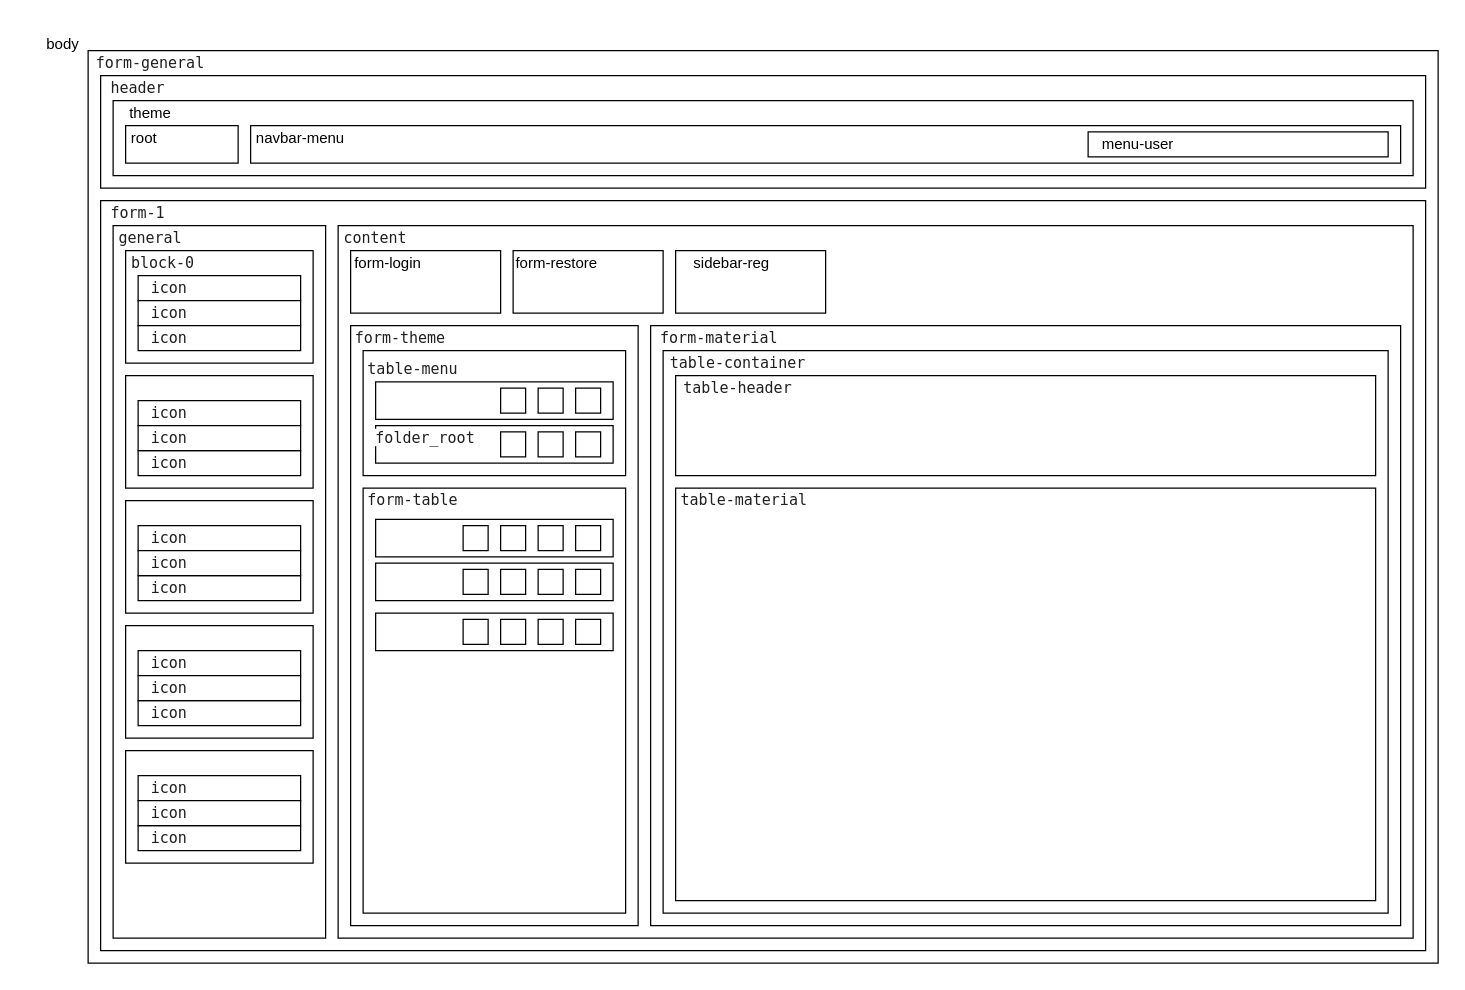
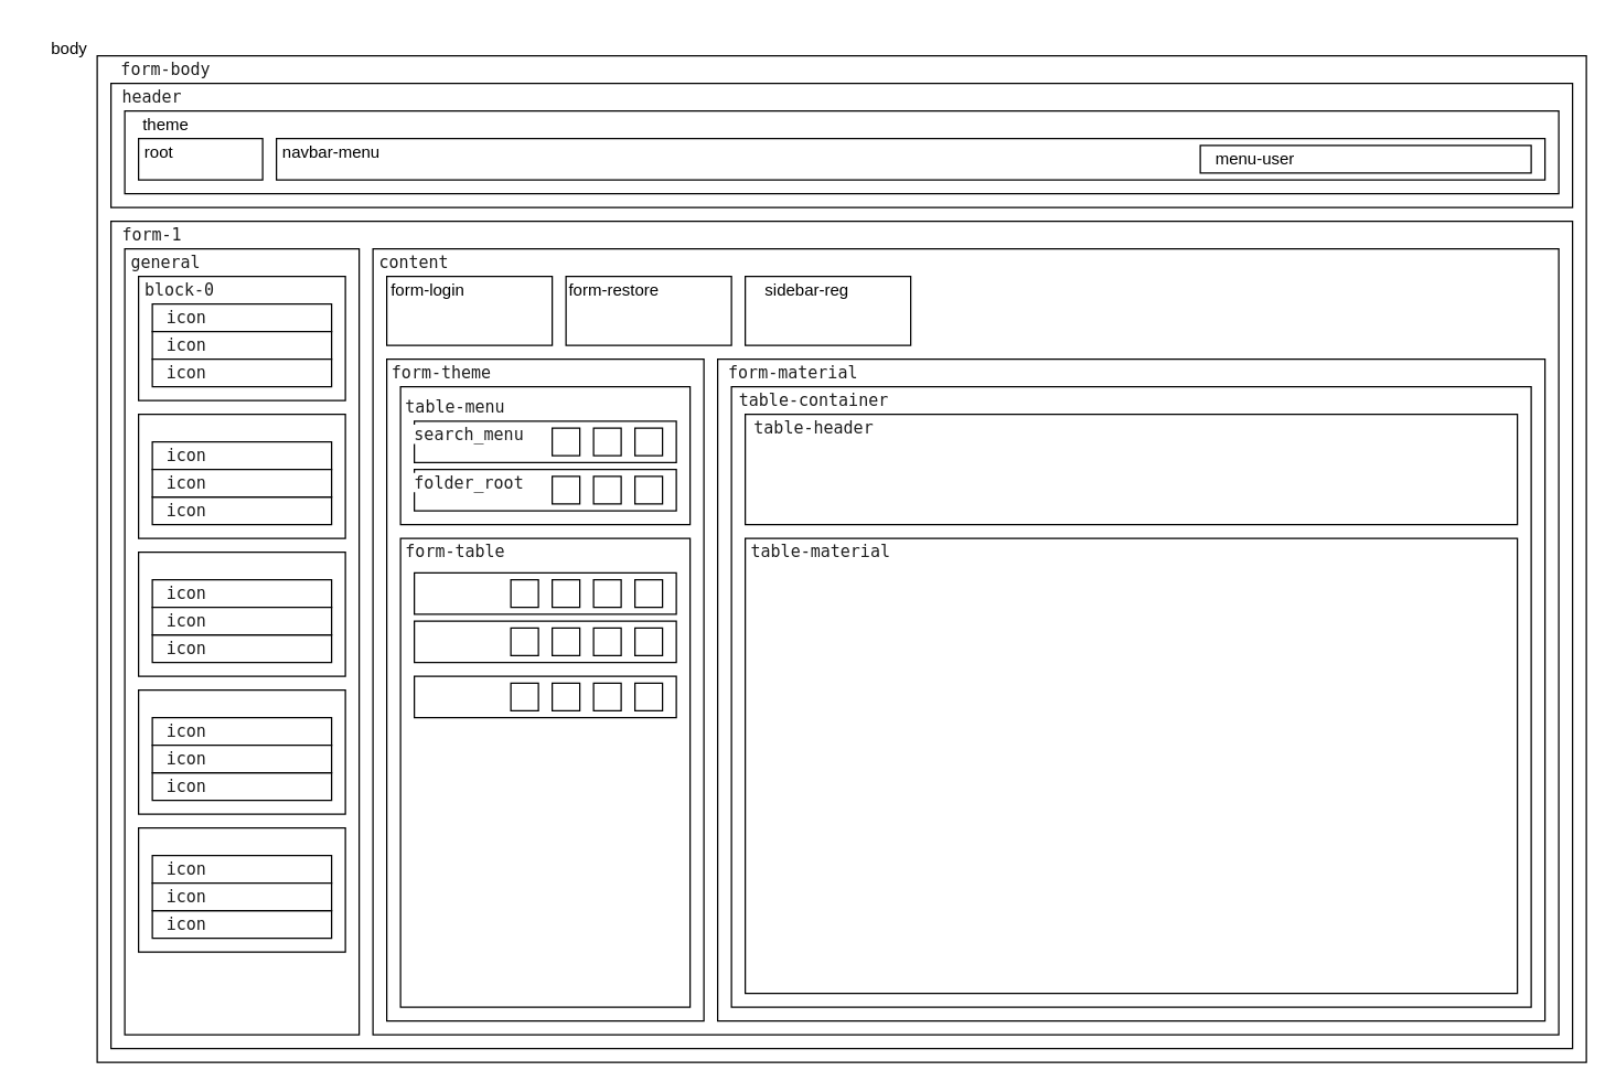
- <mxCell id="4" value="&lt;span style=&quot;color: rgb(31, 31, 31); font-family: monospace; text-align: left; white-space-collapse: preserve; background-color: rgb(255, 255, 255);&quot;&gt;form-general&lt;/span&gt;" style="text;html=1;align=center;verticalAlign=middle;whiteSpace=wrap;rounded=0;" parent="1" vertex="1"><mxGeometry x="70" y="40" width="100" height="20" as="geometry" /></mxCell>
+ <mxCell id="4" value="&lt;span style=&quot;color: rgb(31, 31, 31); font-family: monospace; text-align: left; white-space-collapse: preserve; background-color: rgb(255, 255, 255);&quot;&gt;form-body&lt;/span&gt;" style="text;html=1;align=center;verticalAlign=middle;whiteSpace=wrap;rounded=0;" parent="1" vertex="1"><mxGeometry x="70" y="40" width="100" height="20" as="geometry" /></mxCell>
+ <mxCell id="58" value="&lt;span style=&quot;color: rgb(31, 31, 31); font-family: monospace; text-align: left; white-space-collapse: preserve; background-color: rgb(255, 255, 255);&quot;&gt;search_menu&lt;/span&gt;" style="text;html=1;align=center;verticalAlign=middle;whiteSpace=wrap;rounded=0;" parent="1" vertex="1"><mxGeometry x="300" y="305" width="80" height="20" as="geometry" /></mxCell>
